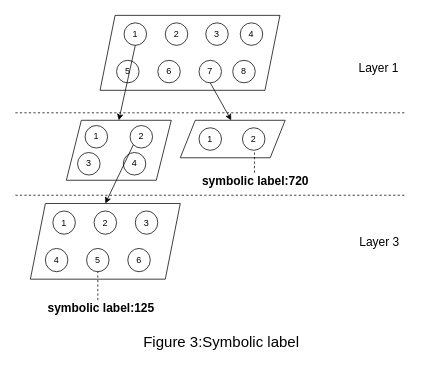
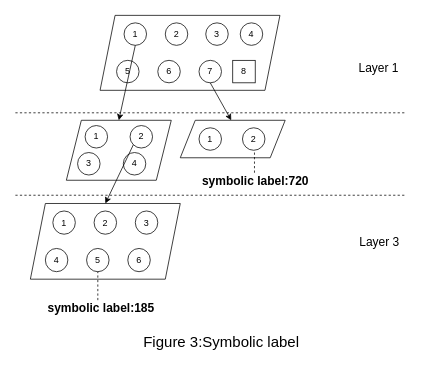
- <mxCell id="35" value="8" style="ellipse;whiteSpace=wrap;html=1;aspect=fixed;" parent="1" vertex="1"><mxGeometry x="310" y="80" width="30" height="30" as="geometry" /></mxCell>
+ <mxCell id="35" value="8" style="whiteSpace=wrap;html=1;aspect=fixed;rounded=0;" parent="1" vertex="1"><mxGeometry x="310" y="80" width="30" height="30" as="geometry" /></mxCell>
- <mxCell id="22" value="&lt;font style=&quot;font-size: 16px&quot;&gt;&lt;b&gt;symbolic label:125&lt;/b&gt;&lt;/font&gt;" style="text;html=1;strokeColor=none;fillColor=none;align=center;verticalAlign=middle;whiteSpace=wrap;rounded=0;" parent="1" vertex="1"><mxGeometry x="56" y="400" width="157" height="20" as="geometry" /></mxCell>
+ <mxCell id="22" value="&lt;font style=&quot;font-size: 16px&quot;&gt;&lt;b&gt;symbolic label:185&lt;/b&gt;&lt;/font&gt;" style="text;html=1;strokeColor=none;fillColor=none;align=center;verticalAlign=middle;whiteSpace=wrap;rounded=0;" parent="1" vertex="1"><mxGeometry x="56" y="400" width="157" height="20" as="geometry" /></mxCell>
